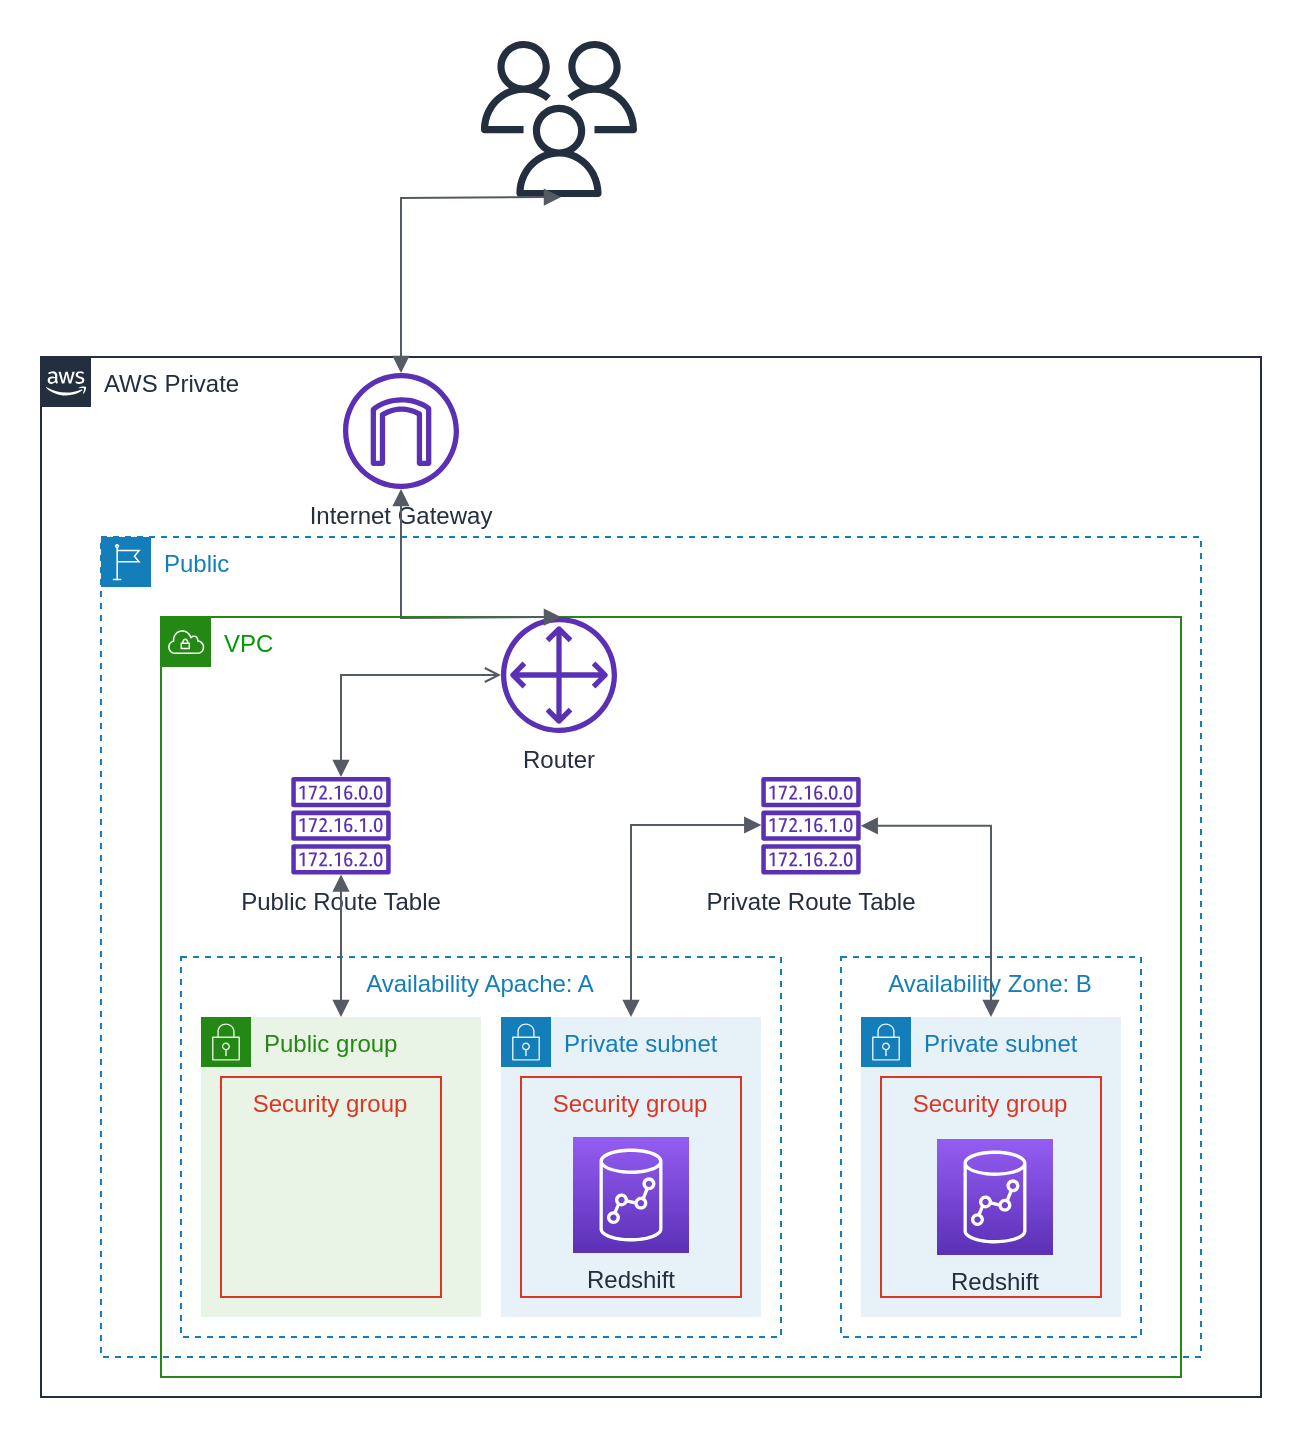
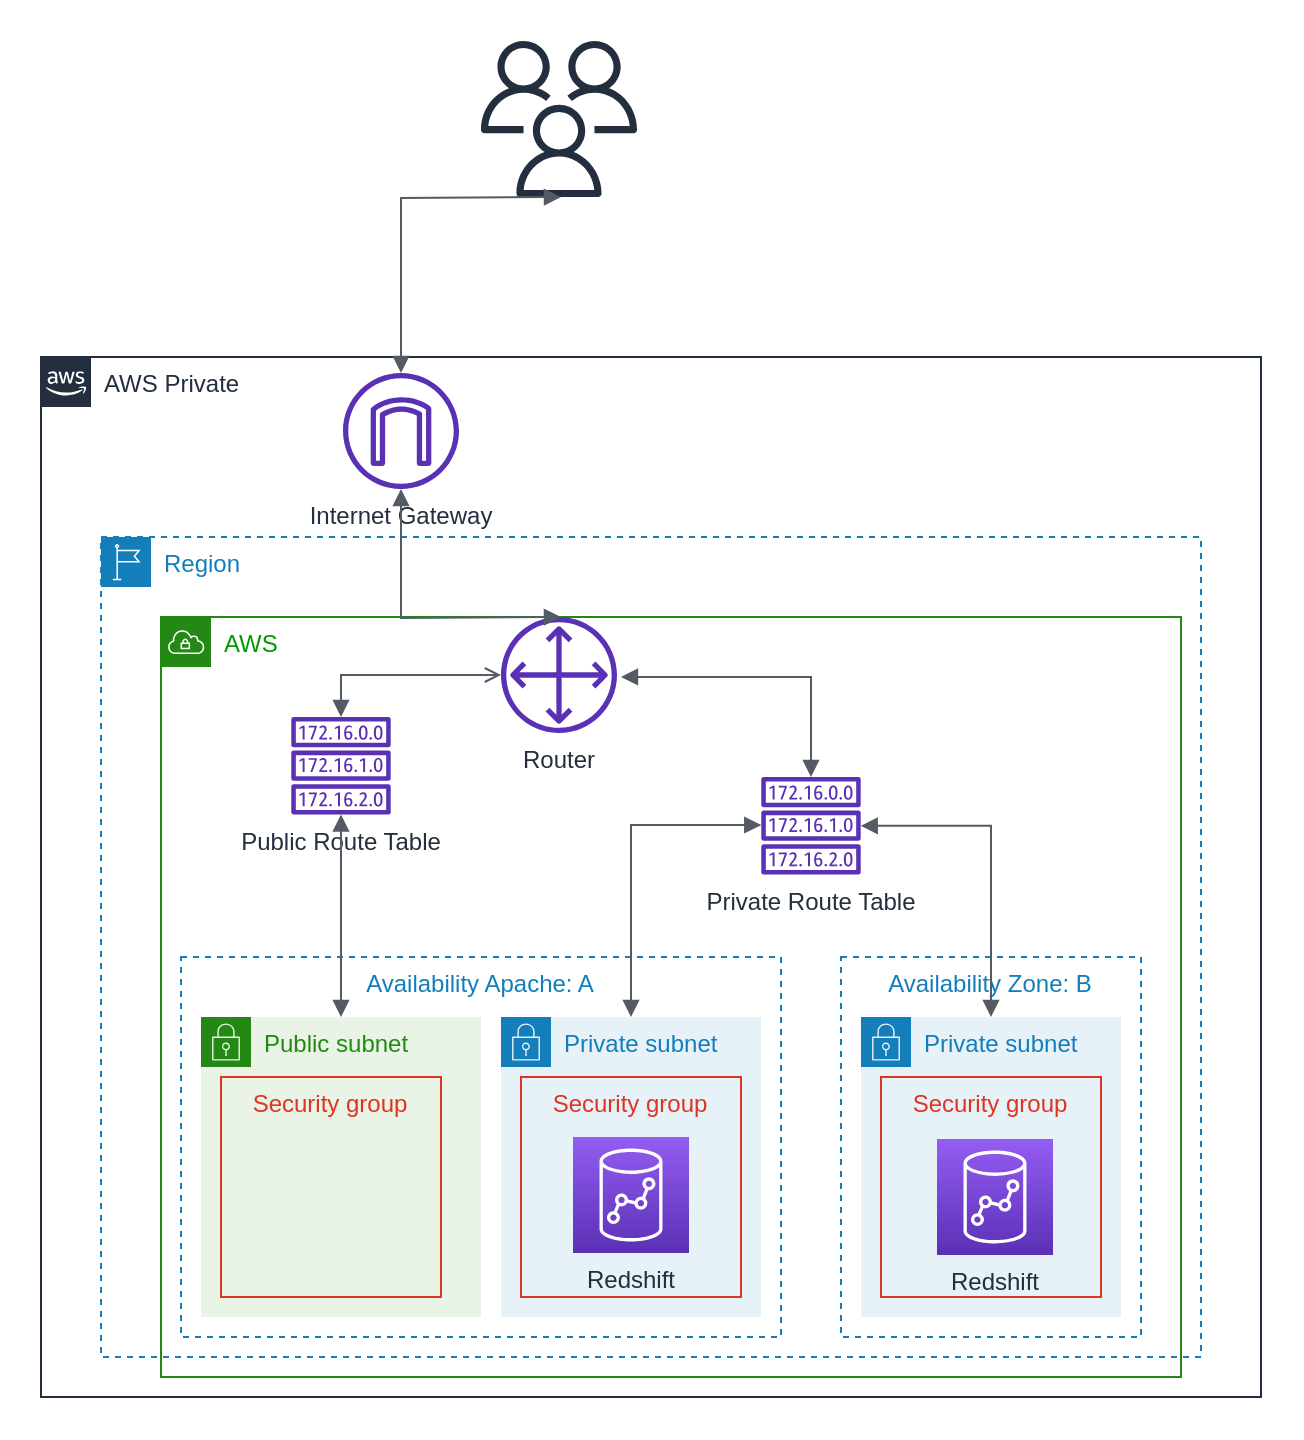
- <mxCell id="2" value="Public" style="points=[[0,0],[0.25,0],[0.5,0],[0.75,0],[1,0],[1,0.25],[1,0.5],[1,0.75],[1,1],[0.75,1],[0.5,1],[0.25,1],[0,1],[0,0.75],[0,0.5],[0,0.25]];outlineConnect=0;gradientColor=none;html=1;whiteSpace=wrap;fontSize=12;fontStyle=0;shape=mxgraph.aws4.group;grIcon=mxgraph.aws4.group_region;strokeColor=#147EBA;fillColor=none;verticalAlign=top;align=left;spacingLeft=30;fontColor=#147EBA;dashed=1;" parent="1" vertex="1"><mxGeometry x="50" y="268" width="550" height="410" as="geometry" /></mxCell>
+ <mxCell id="2" value="Region" style="points=[[0,0],[0.25,0],[0.5,0],[0.75,0],[1,0],[1,0.25],[1,0.5],[1,0.75],[1,1],[0.75,1],[0.5,1],[0.25,1],[0,1],[0,0.75],[0,0.5],[0,0.25]];outlineConnect=0;gradientColor=none;html=1;whiteSpace=wrap;fontSize=12;fontStyle=0;shape=mxgraph.aws4.group;grIcon=mxgraph.aws4.group_region;strokeColor=#147EBA;fillColor=none;verticalAlign=top;align=left;spacingLeft=30;fontColor=#147EBA;dashed=1;" parent="1" vertex="1"><mxGeometry x="50" y="268" width="550" height="410" as="geometry" /></mxCell>
- <mxCell id="4" value="&lt;font color=&quot;#009900&quot;&gt;VPC&lt;/font&gt;" style="points=[[0,0],[0.25,0],[0.5,0],[0.75,0],[1,0],[1,0.25],[1,0.5],[1,0.75],[1,1],[0.75,1],[0.5,1],[0.25,1],[0,1],[0,0.75],[0,0.5],[0,0.25]];outlineConnect=0;gradientColor=none;html=1;whiteSpace=wrap;fontSize=12;fontStyle=0;shape=mxgraph.aws4.group;grIcon=mxgraph.aws4.group_vpc;strokeColor=#248814;fillColor=none;verticalAlign=top;align=left;spacingLeft=30;fontColor=#AAB7B8;dashed=0;" parent="1" vertex="1"><mxGeometry x="80" y="308" width="510" height="380" as="geometry" /></mxCell>
+ <mxCell id="4" value="&lt;font color=&quot;#009900&quot;&gt;AWS&lt;/font&gt;" style="points=[[0,0],[0.25,0],[0.5,0],[0.75,0],[1,0],[1,0.25],[1,0.5],[1,0.75],[1,1],[0.75,1],[0.5,1],[0.25,1],[0,1],[0,0.75],[0,0.5],[0,0.25]];outlineConnect=0;gradientColor=none;html=1;whiteSpace=wrap;fontSize=12;fontStyle=0;shape=mxgraph.aws4.group;grIcon=mxgraph.aws4.group_vpc;strokeColor=#248814;fillColor=none;verticalAlign=top;align=left;spacingLeft=30;fontColor=#AAB7B8;dashed=0;" parent="1" vertex="1"><mxGeometry x="80" y="308" width="510" height="380" as="geometry" /></mxCell>
+ <mxCell id="23" value="" style="edgeStyle=orthogonalEdgeStyle;html=1;endArrow=block;elbow=vertical;startArrow=block;startFill=1;endFill=1;strokeColor=#545B64;rounded=0;exitX=1.034;exitY=0.517;exitDx=0;exitDy=0;exitPerimeter=0;" parent="1" source="20" target="16" edge="1"><mxGeometry width="100" relative="1" as="geometry"><mxPoint x="320" y="338" as="sourcePoint" /><mxPoint x="420" y="338" as="targetPoint" /></mxGeometry></mxCell>
- <mxCell id="15" value="Public Route Table" style="outlineConnect=0;fontColor=#232F3E;gradientColor=none;fillColor=#5A30B5;strokeColor=none;dashed=0;verticalLabelPosition=bottom;verticalAlign=top;align=center;html=1;fontSize=12;fontStyle=0;aspect=fixed;pointerEvents=1;shape=mxgraph.aws4.route_table;" parent="1" vertex="1"><mxGeometry x="145" y="388" width="50" height="48.72" as="geometry" /></mxCell>
+ <mxCell id="15" value="Public Route Table" style="outlineConnect=0;fontColor=#232F3E;gradientColor=none;fillColor=#5A30B5;strokeColor=none;dashed=0;verticalLabelPosition=bottom;verticalAlign=top;align=center;html=1;fontSize=12;fontStyle=0;aspect=fixed;pointerEvents=1;shape=mxgraph.aws4.route_table;" parent="1" vertex="1"><mxGeometry x="145" y="358" width="50" height="48.72" as="geometry" /></mxCell>
- <mxCell id="7" value="Public group" style="points=[[0,0],[0.25,0],[0.5,0],[0.75,0],[1,0],[1,0.25],[1,0.5],[1,0.75],[1,1],[0.75,1],[0.5,1],[0.25,1],[0,1],[0,0.75],[0,0.5],[0,0.25]];outlineConnect=0;gradientColor=none;html=1;whiteSpace=wrap;fontSize=12;fontStyle=0;shape=mxgraph.aws4.group;grIcon=mxgraph.aws4.group_security_group;grStroke=0;strokeColor=#248814;fillColor=#E9F3E6;verticalAlign=top;align=left;spacingLeft=30;fontColor=#248814;dashed=0;" parent="1" vertex="1"><mxGeometry x="100" y="508" width="140" height="150" as="geometry" /></mxCell>
+ <mxCell id="7" value="Public subnet" style="points=[[0,0],[0.25,0],[0.5,0],[0.75,0],[1,0],[1,0.25],[1,0.5],[1,0.75],[1,1],[0.75,1],[0.5,1],[0.25,1],[0,1],[0,0.75],[0,0.5],[0,0.25]];outlineConnect=0;gradientColor=none;html=1;whiteSpace=wrap;fontSize=12;fontStyle=0;shape=mxgraph.aws4.group;grIcon=mxgraph.aws4.group_security_group;grStroke=0;strokeColor=#248814;fillColor=#E9F3E6;verticalAlign=top;align=left;spacingLeft=30;fontColor=#248814;dashed=0;" parent="1" vertex="1"><mxGeometry x="100" y="508" width="140" height="150" as="geometry" /></mxCell>
